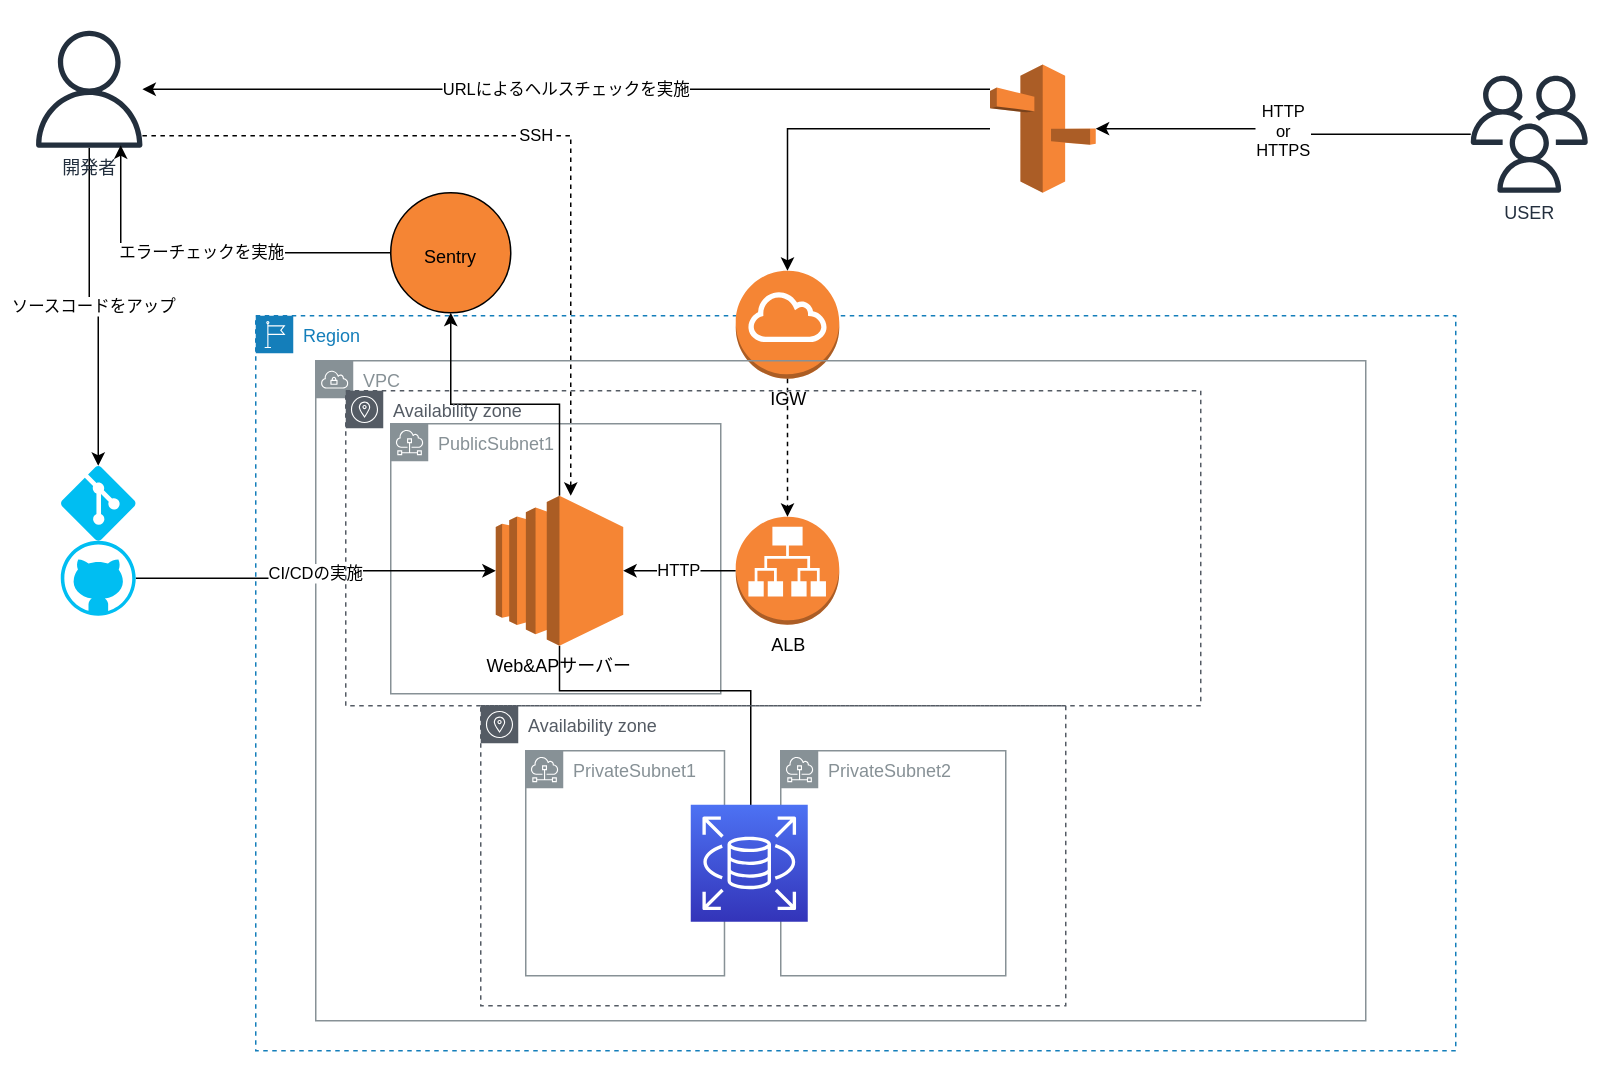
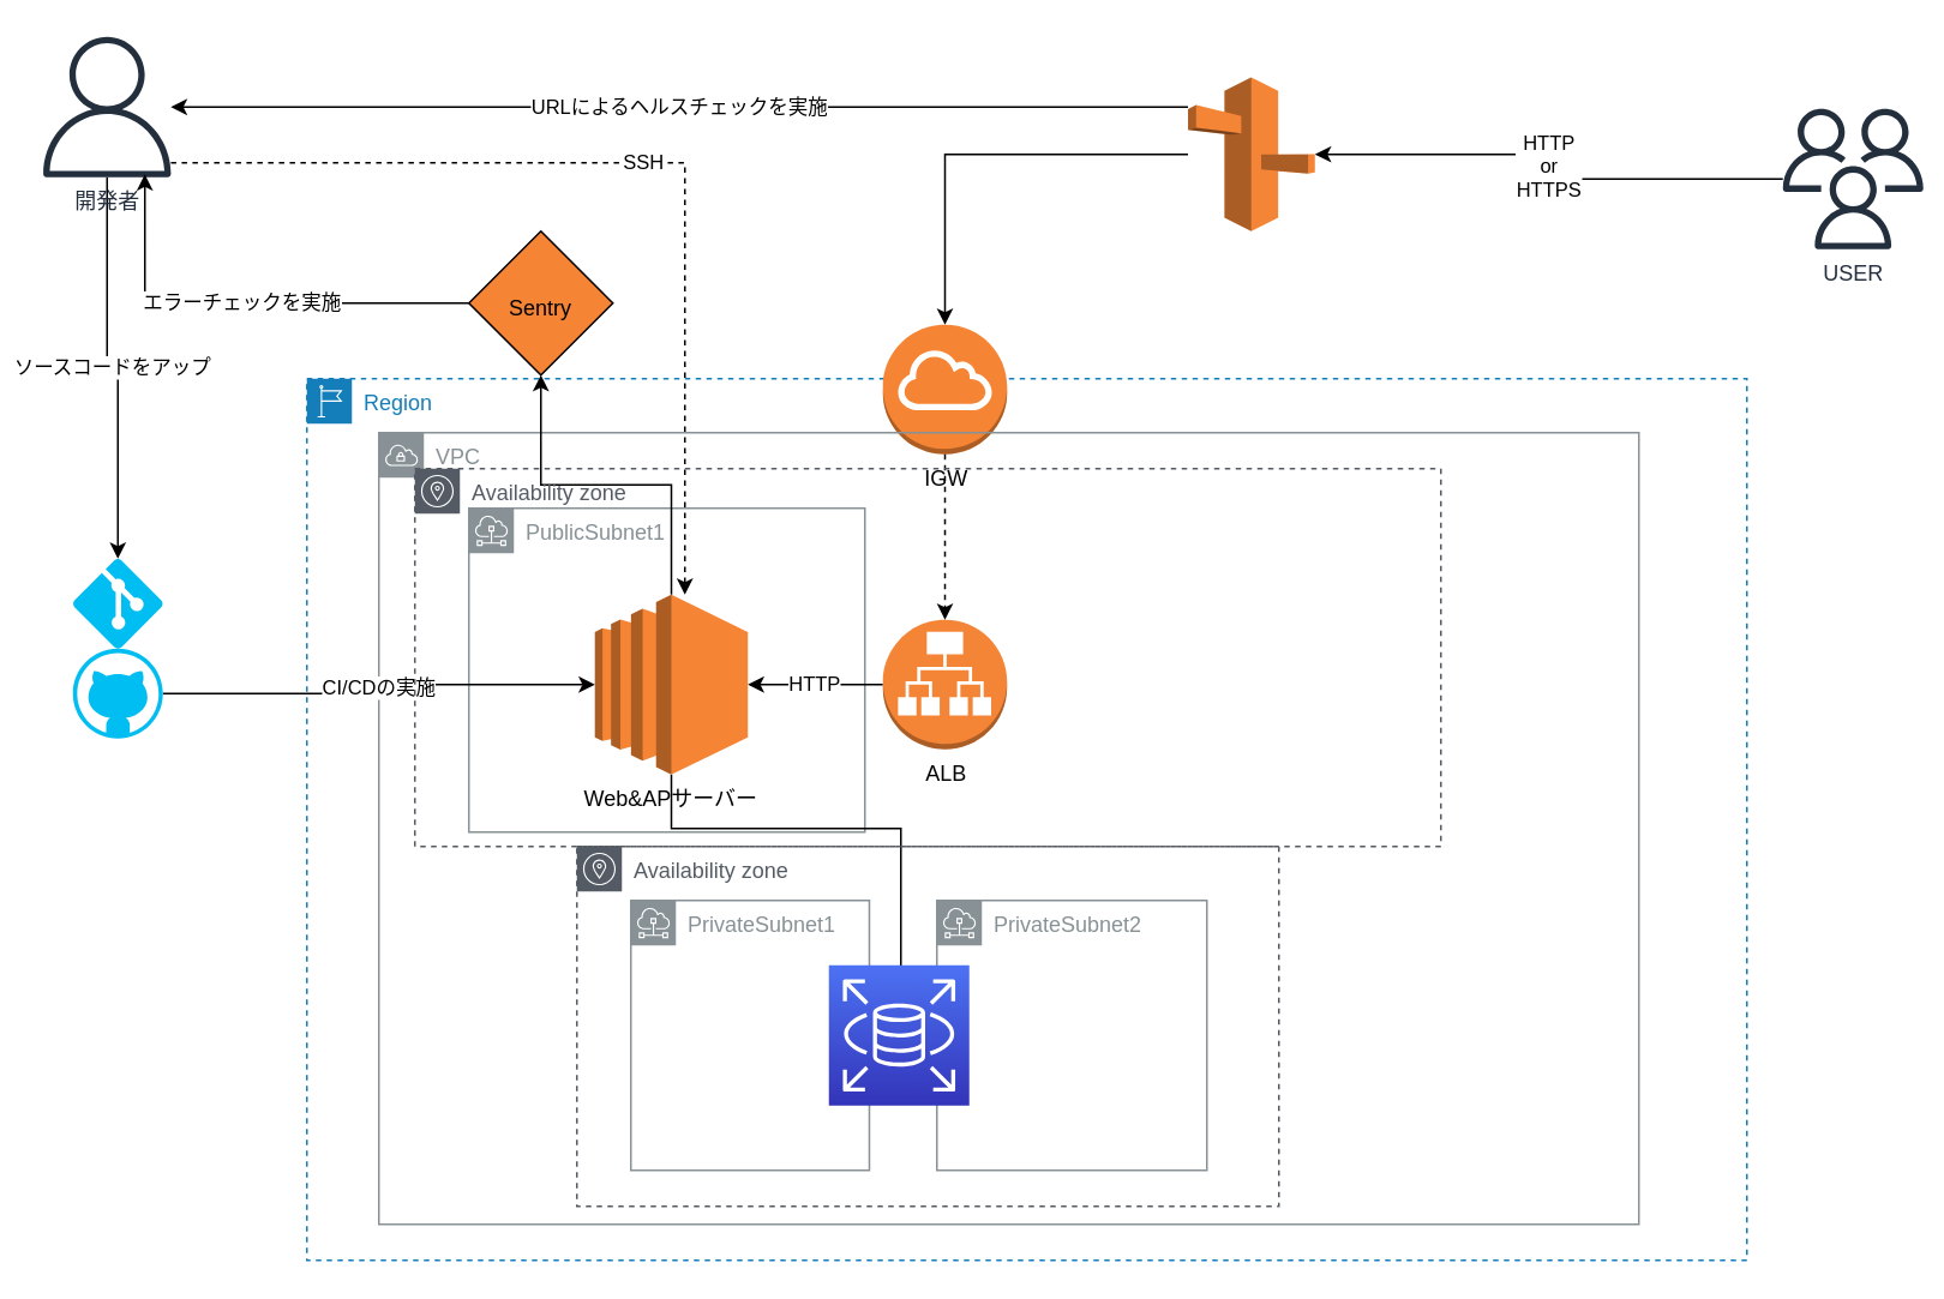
- <mxCell id="10" value="USER" style="sketch=0;outlineConnect=0;fontColor=#232F3E;gradientColor=none;fillColor=#232F3D;strokeColor=none;dashed=0;verticalLabelPosition=bottom;verticalAlign=top;align=center;html=1;fontSize=12;fontStyle=0;aspect=fixed;pointerEvents=1;shape=mxgraph.aws4.users;" vertex="1" parent="1"><mxGeometry x="980" y="50" width="78" height="78" as="geometry" /></mxCell>
+ <mxCell id="10" value="USER" style="sketch=0;outlineConnect=0;fontColor=#232F3E;gradientColor=none;fillColor=#232F3D;strokeColor=none;dashed=0;verticalLabelPosition=bottom;verticalAlign=top;align=center;html=1;fontSize=12;fontStyle=0;aspect=fixed;pointerEvents=1;shape=mxgraph.aws4.users;" vertex="1" parent="1"><mxGeometry x="990" y="60" width="78" height="78" as="geometry" /></mxCell>
- <mxCell id="24" value="&lt;br&gt;&lt;br&gt;Sentry" style="ellipse;whiteSpace=wrap;html=1;verticalAlign=top;fillColor=#F58534;dashed=0;gradientColor=none;" vertex="1" parent="1"><mxGeometry x="260" y="128" width="80" height="80" as="geometry" /></mxCell>
+ <mxCell id="24" value="&lt;br&gt;&lt;br&gt;Sentry" style="rhombus;whiteSpace=wrap;html=1;verticalAlign=top;fillColor=#F58534;dashed=0;gradientColor=none;" vertex="1" parent="1"><mxGeometry x="260" y="128" width="80" height="80" as="geometry" /></mxCell>
